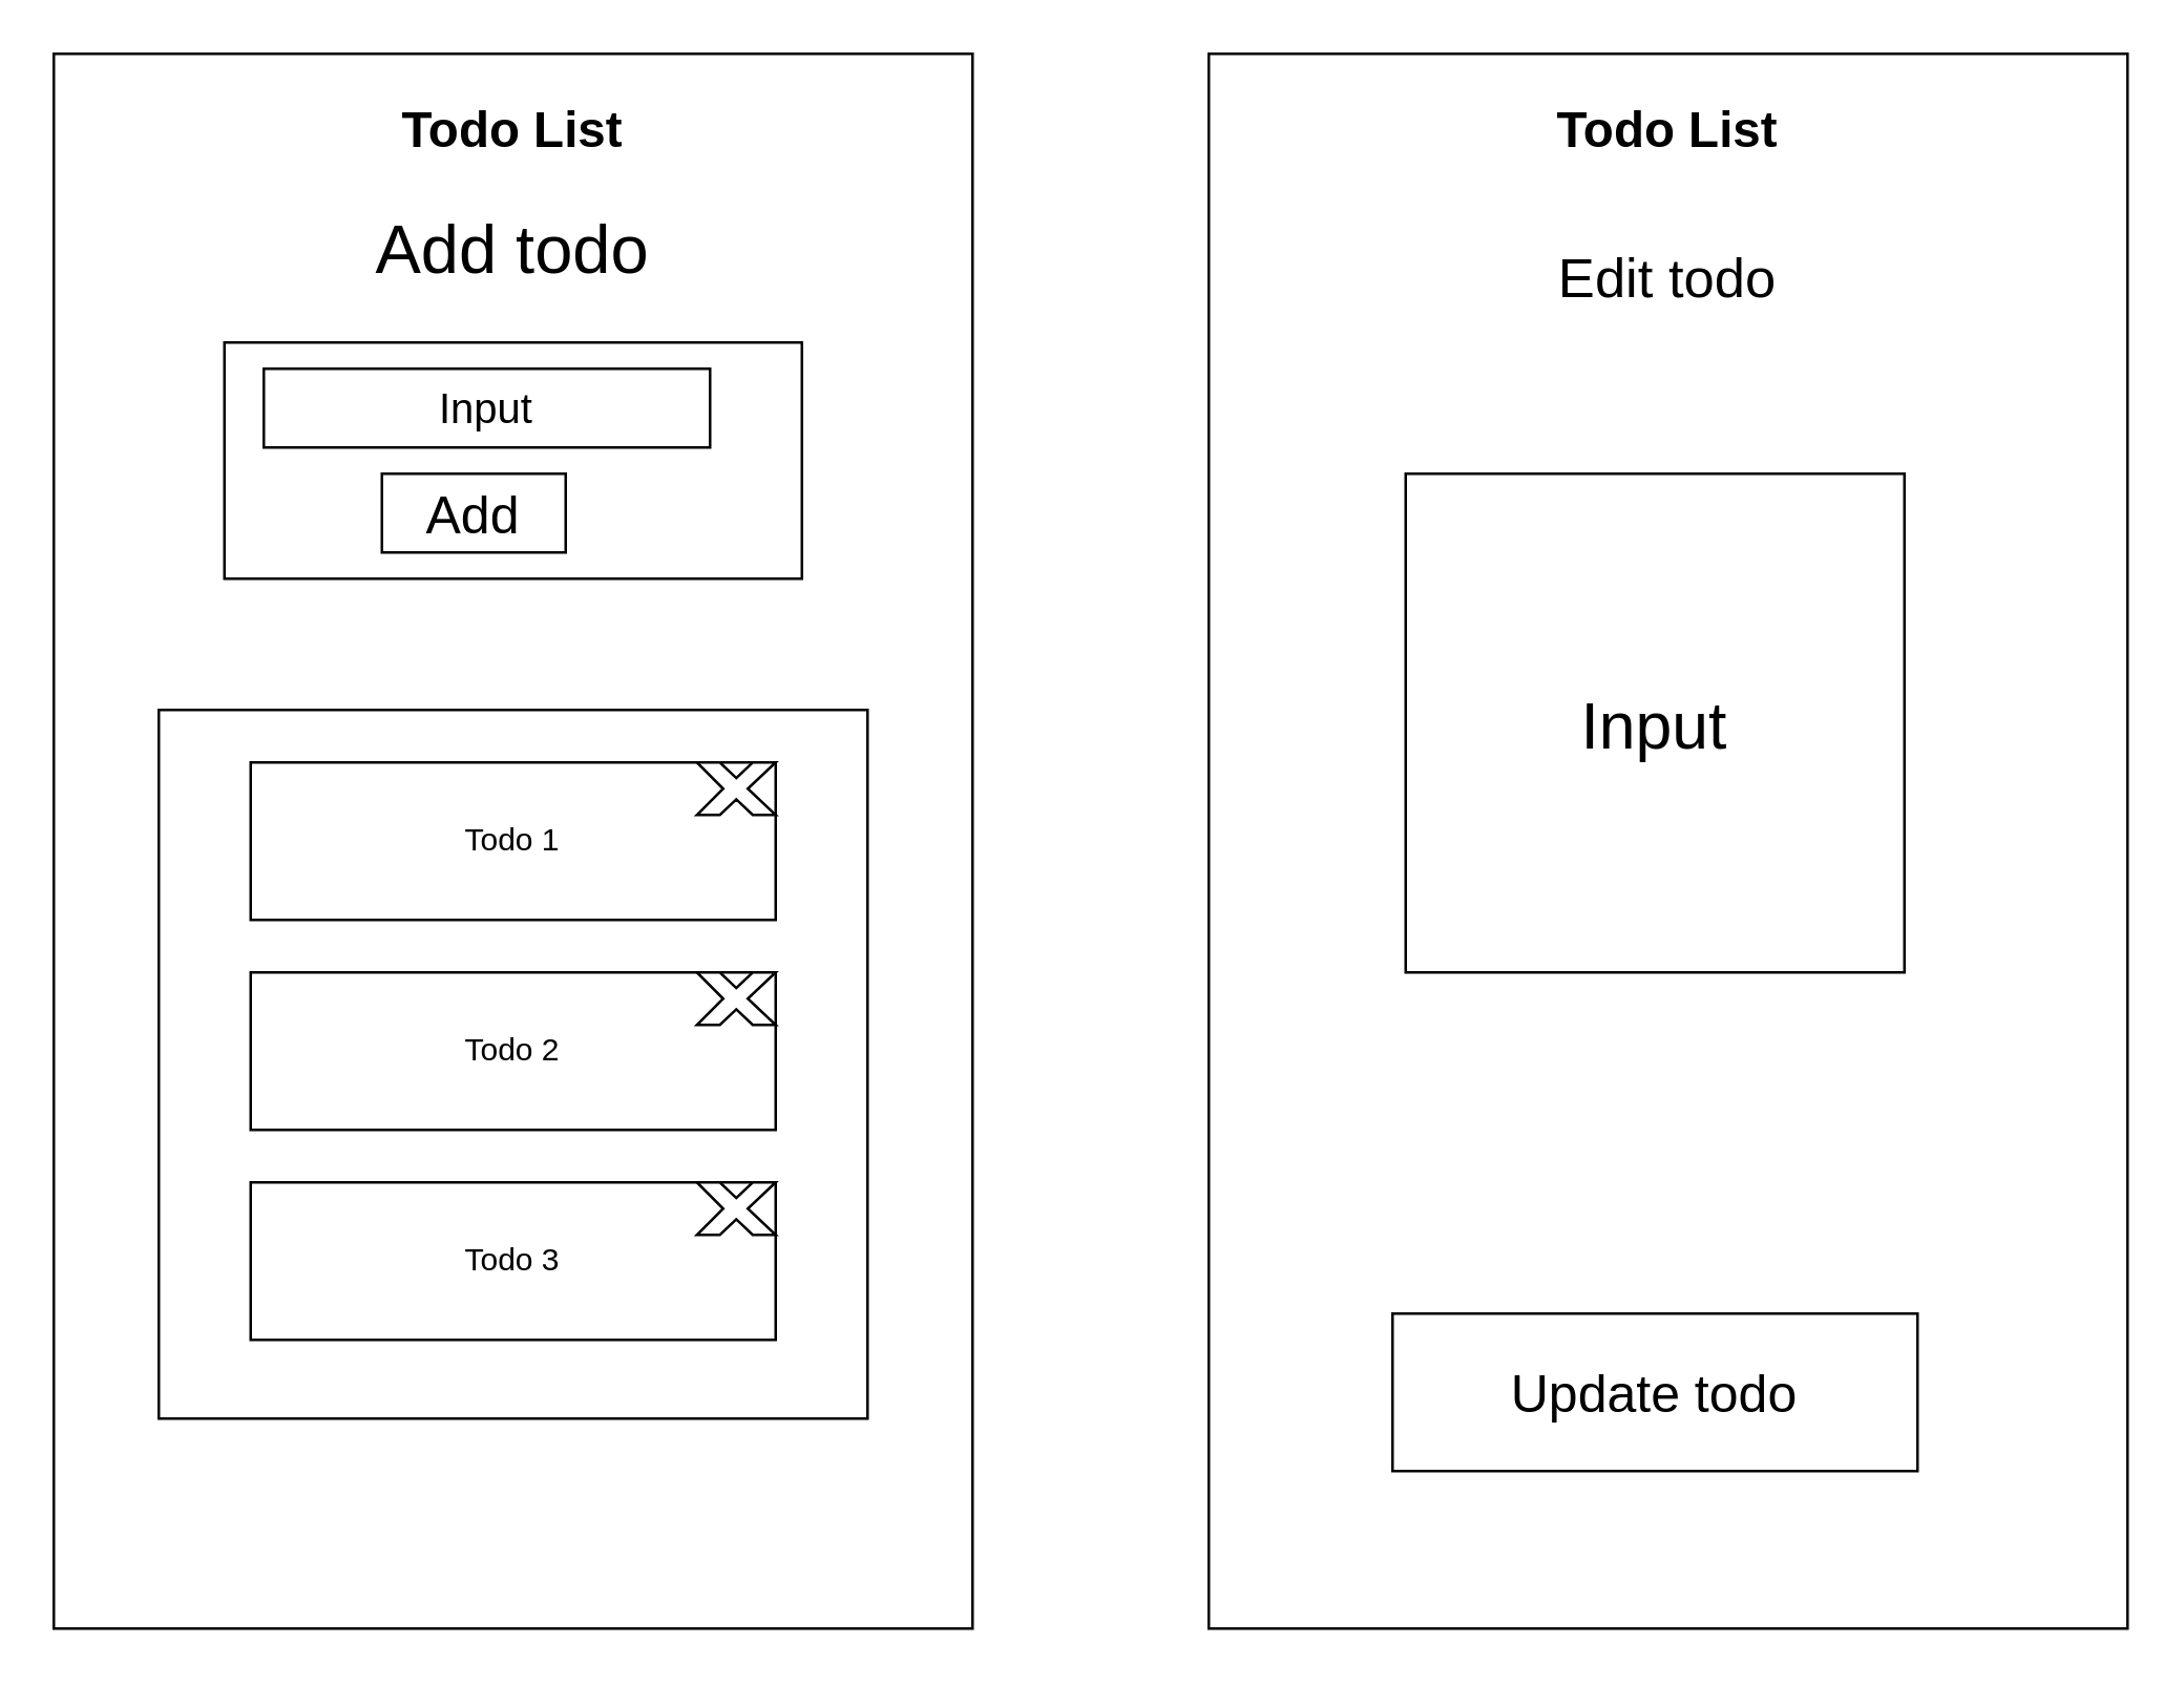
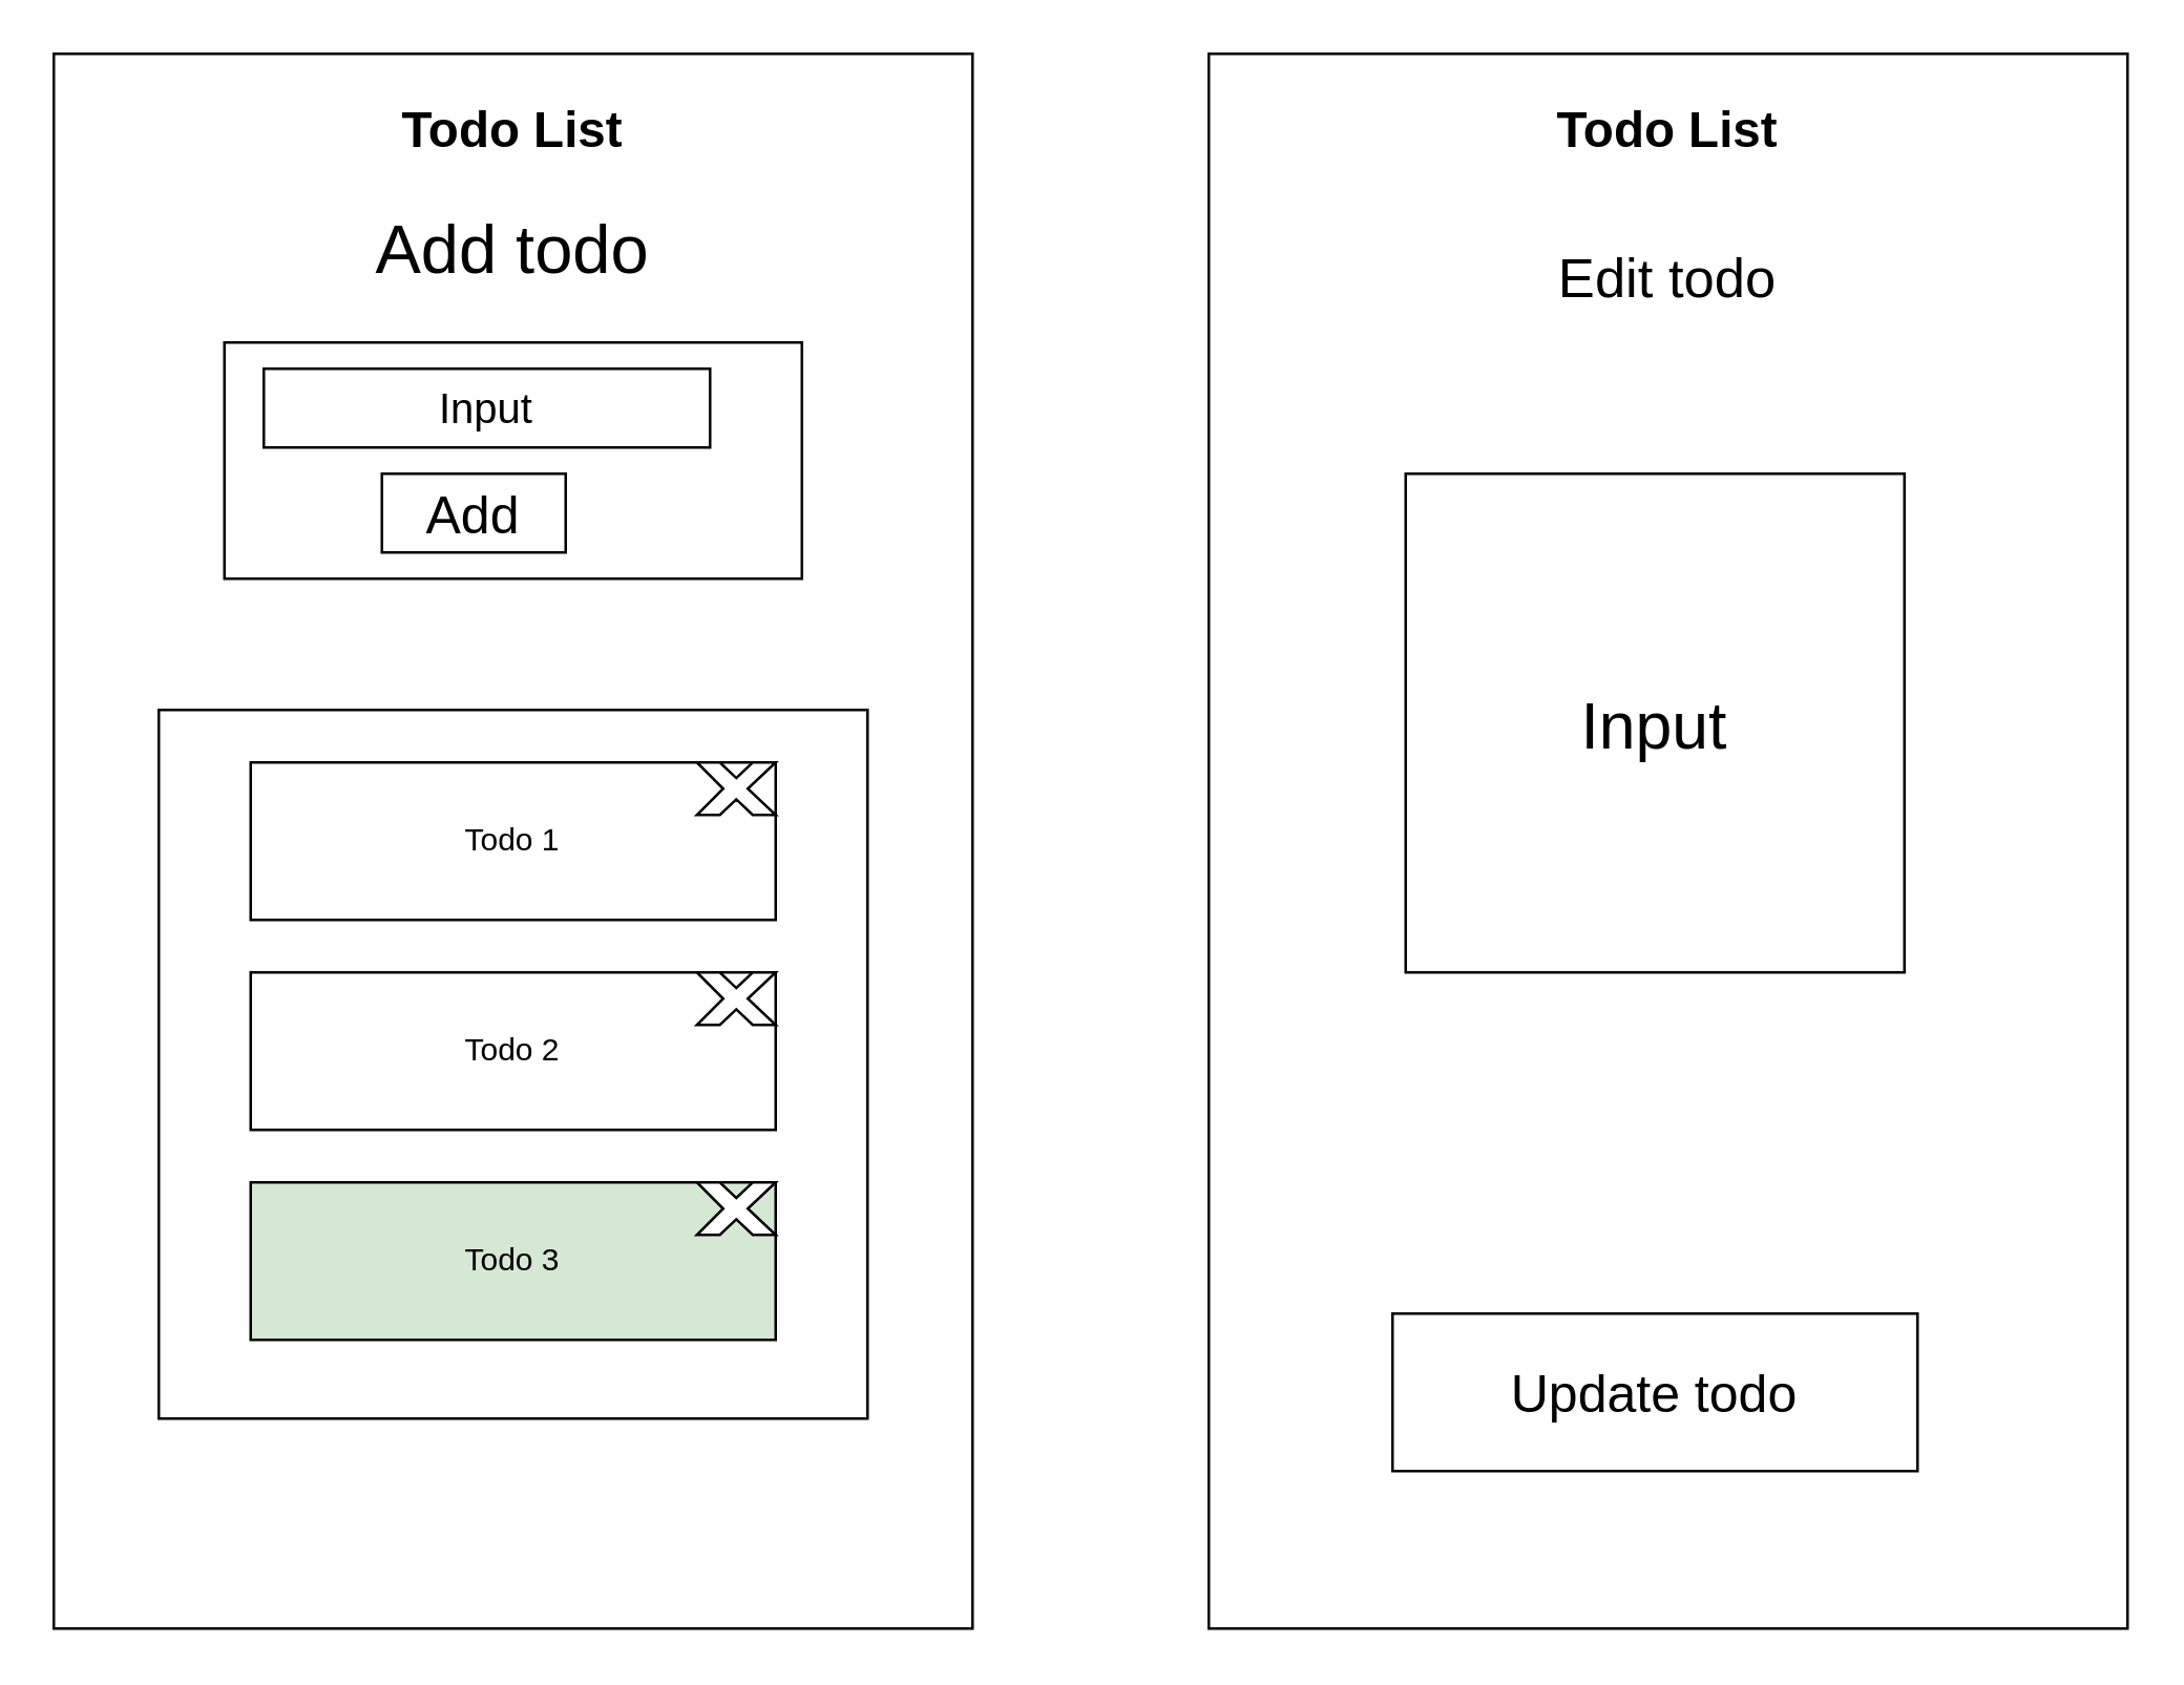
- <mxCell id="11" value="Todo 3" style="rounded=0;whiteSpace=wrap;html=1;strokeWidth=1;" vertex="1" parent="1"><mxGeometry x="95" y="450" width="200" height="60" as="geometry" /></mxCell>
+ <mxCell id="11" value="Todo 3" style="rounded=0;whiteSpace=wrap;html=1;strokeWidth=1;fillColor=#d5e8d4;" vertex="1" parent="1"><mxGeometry x="95" y="450" width="200" height="60" as="geometry" /></mxCell>
